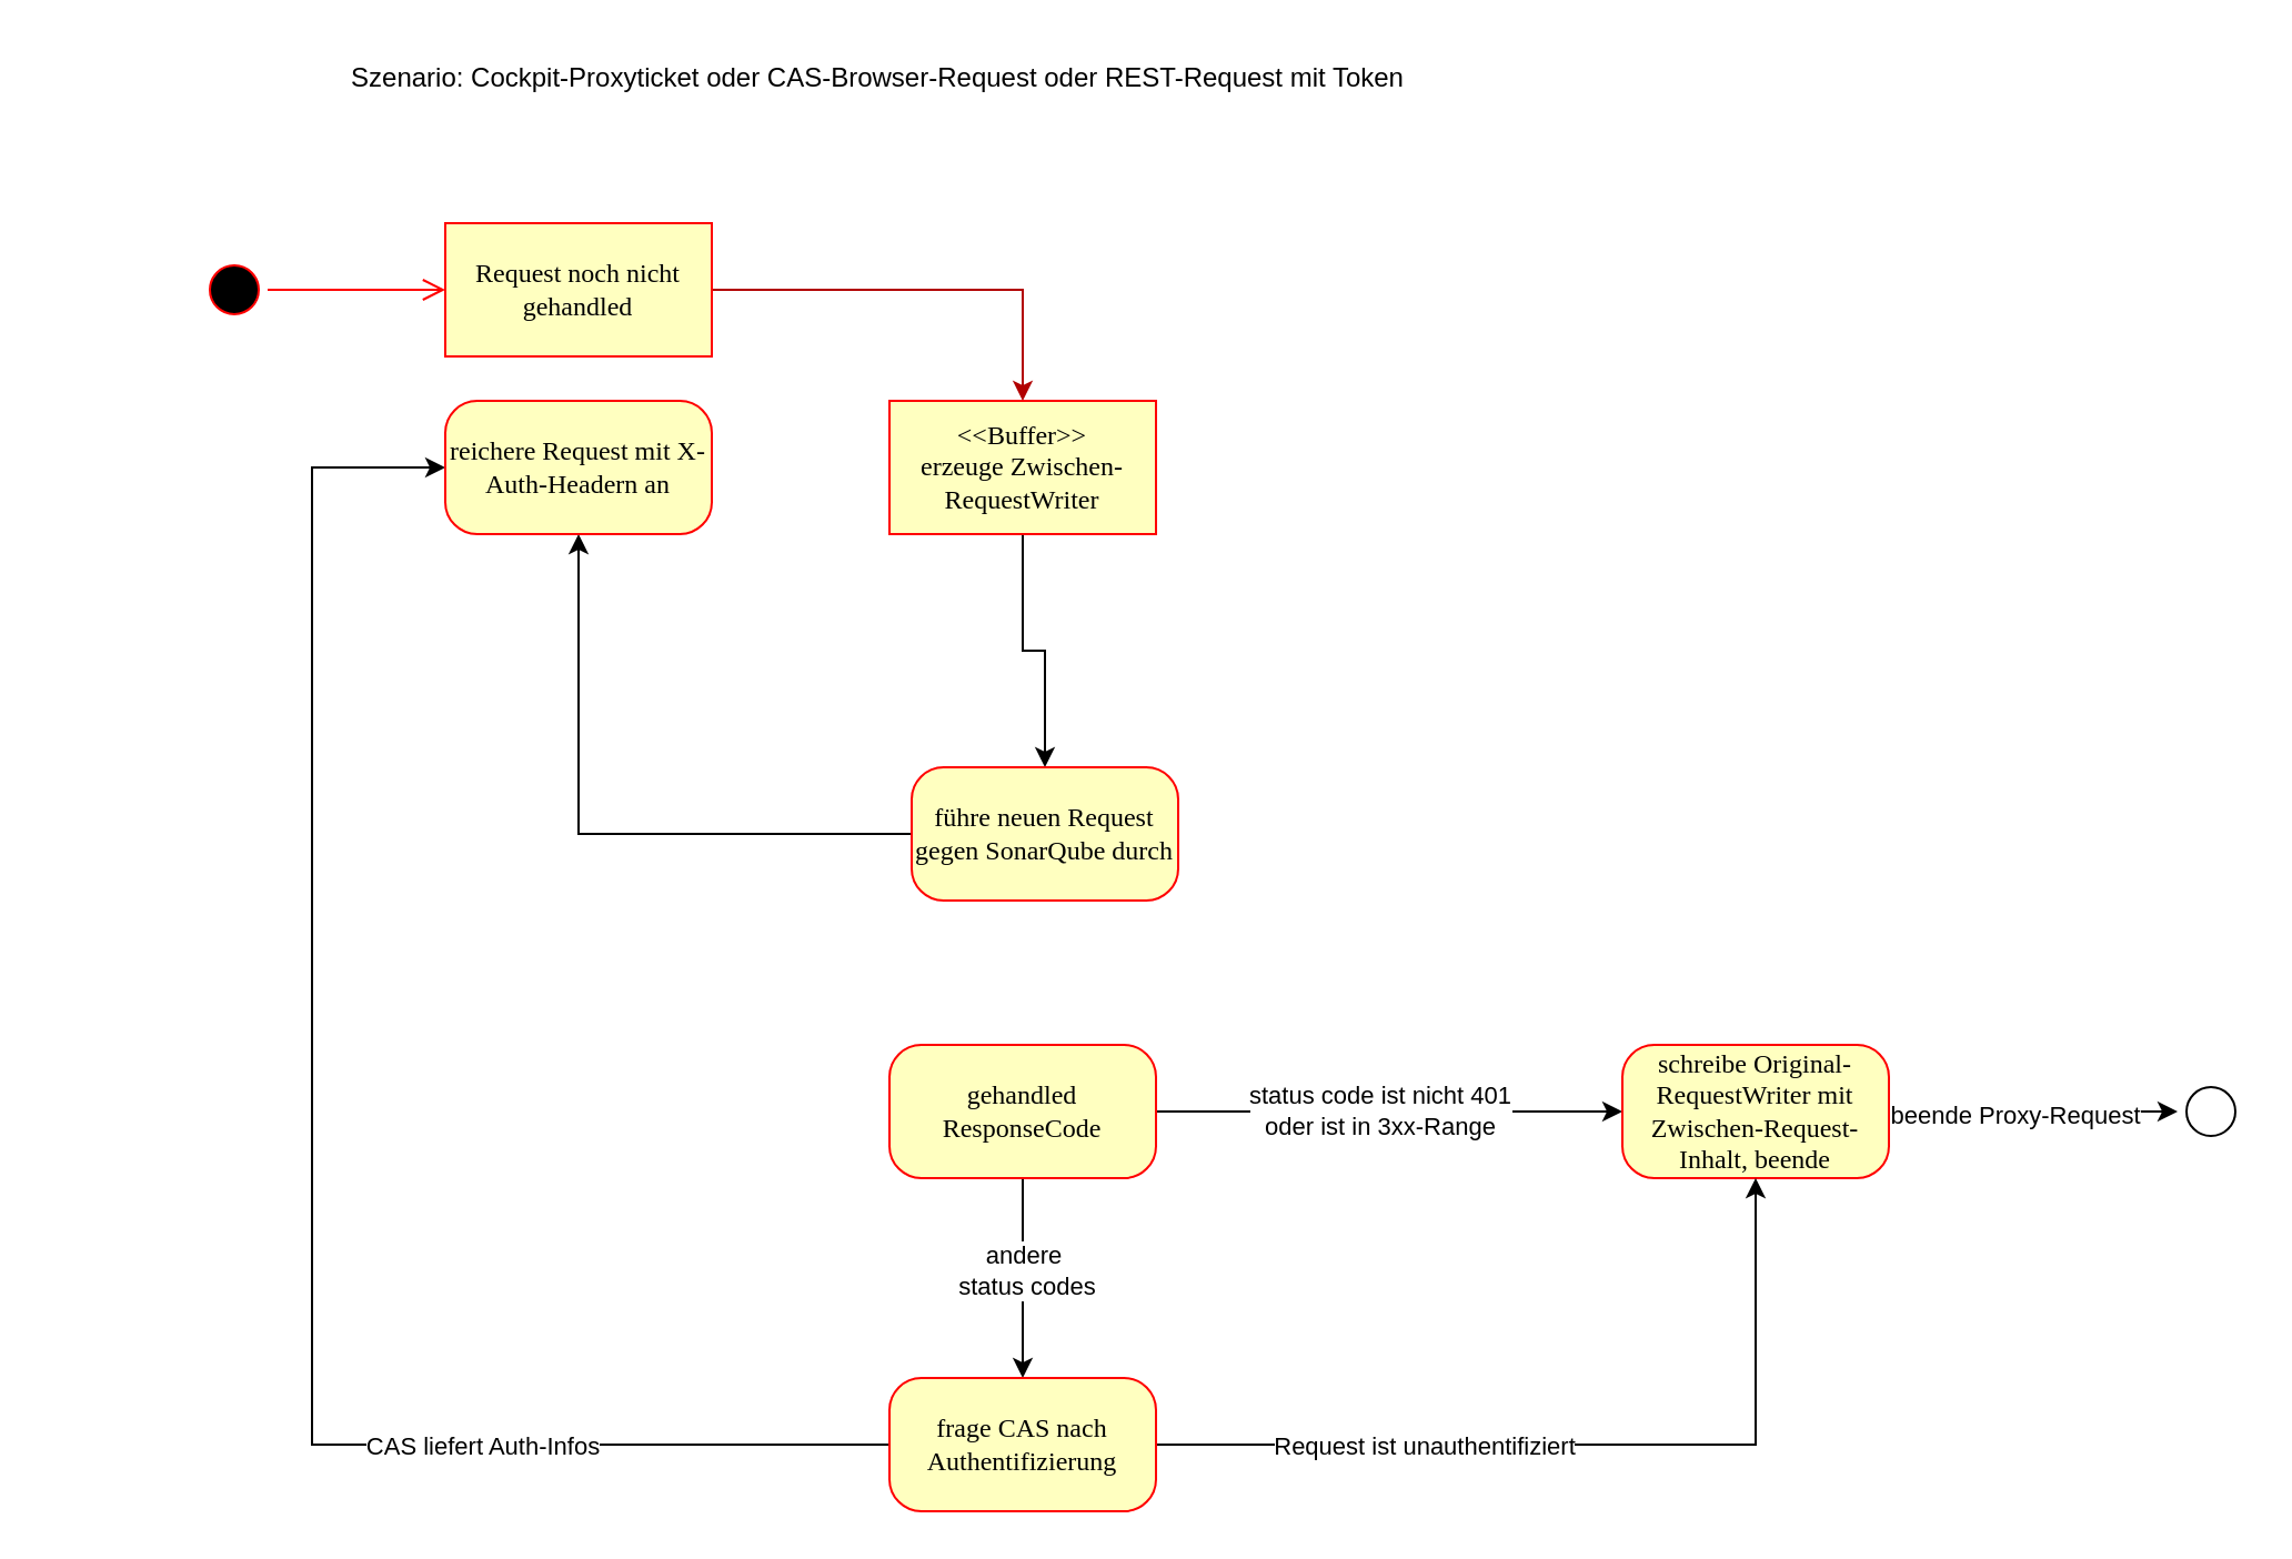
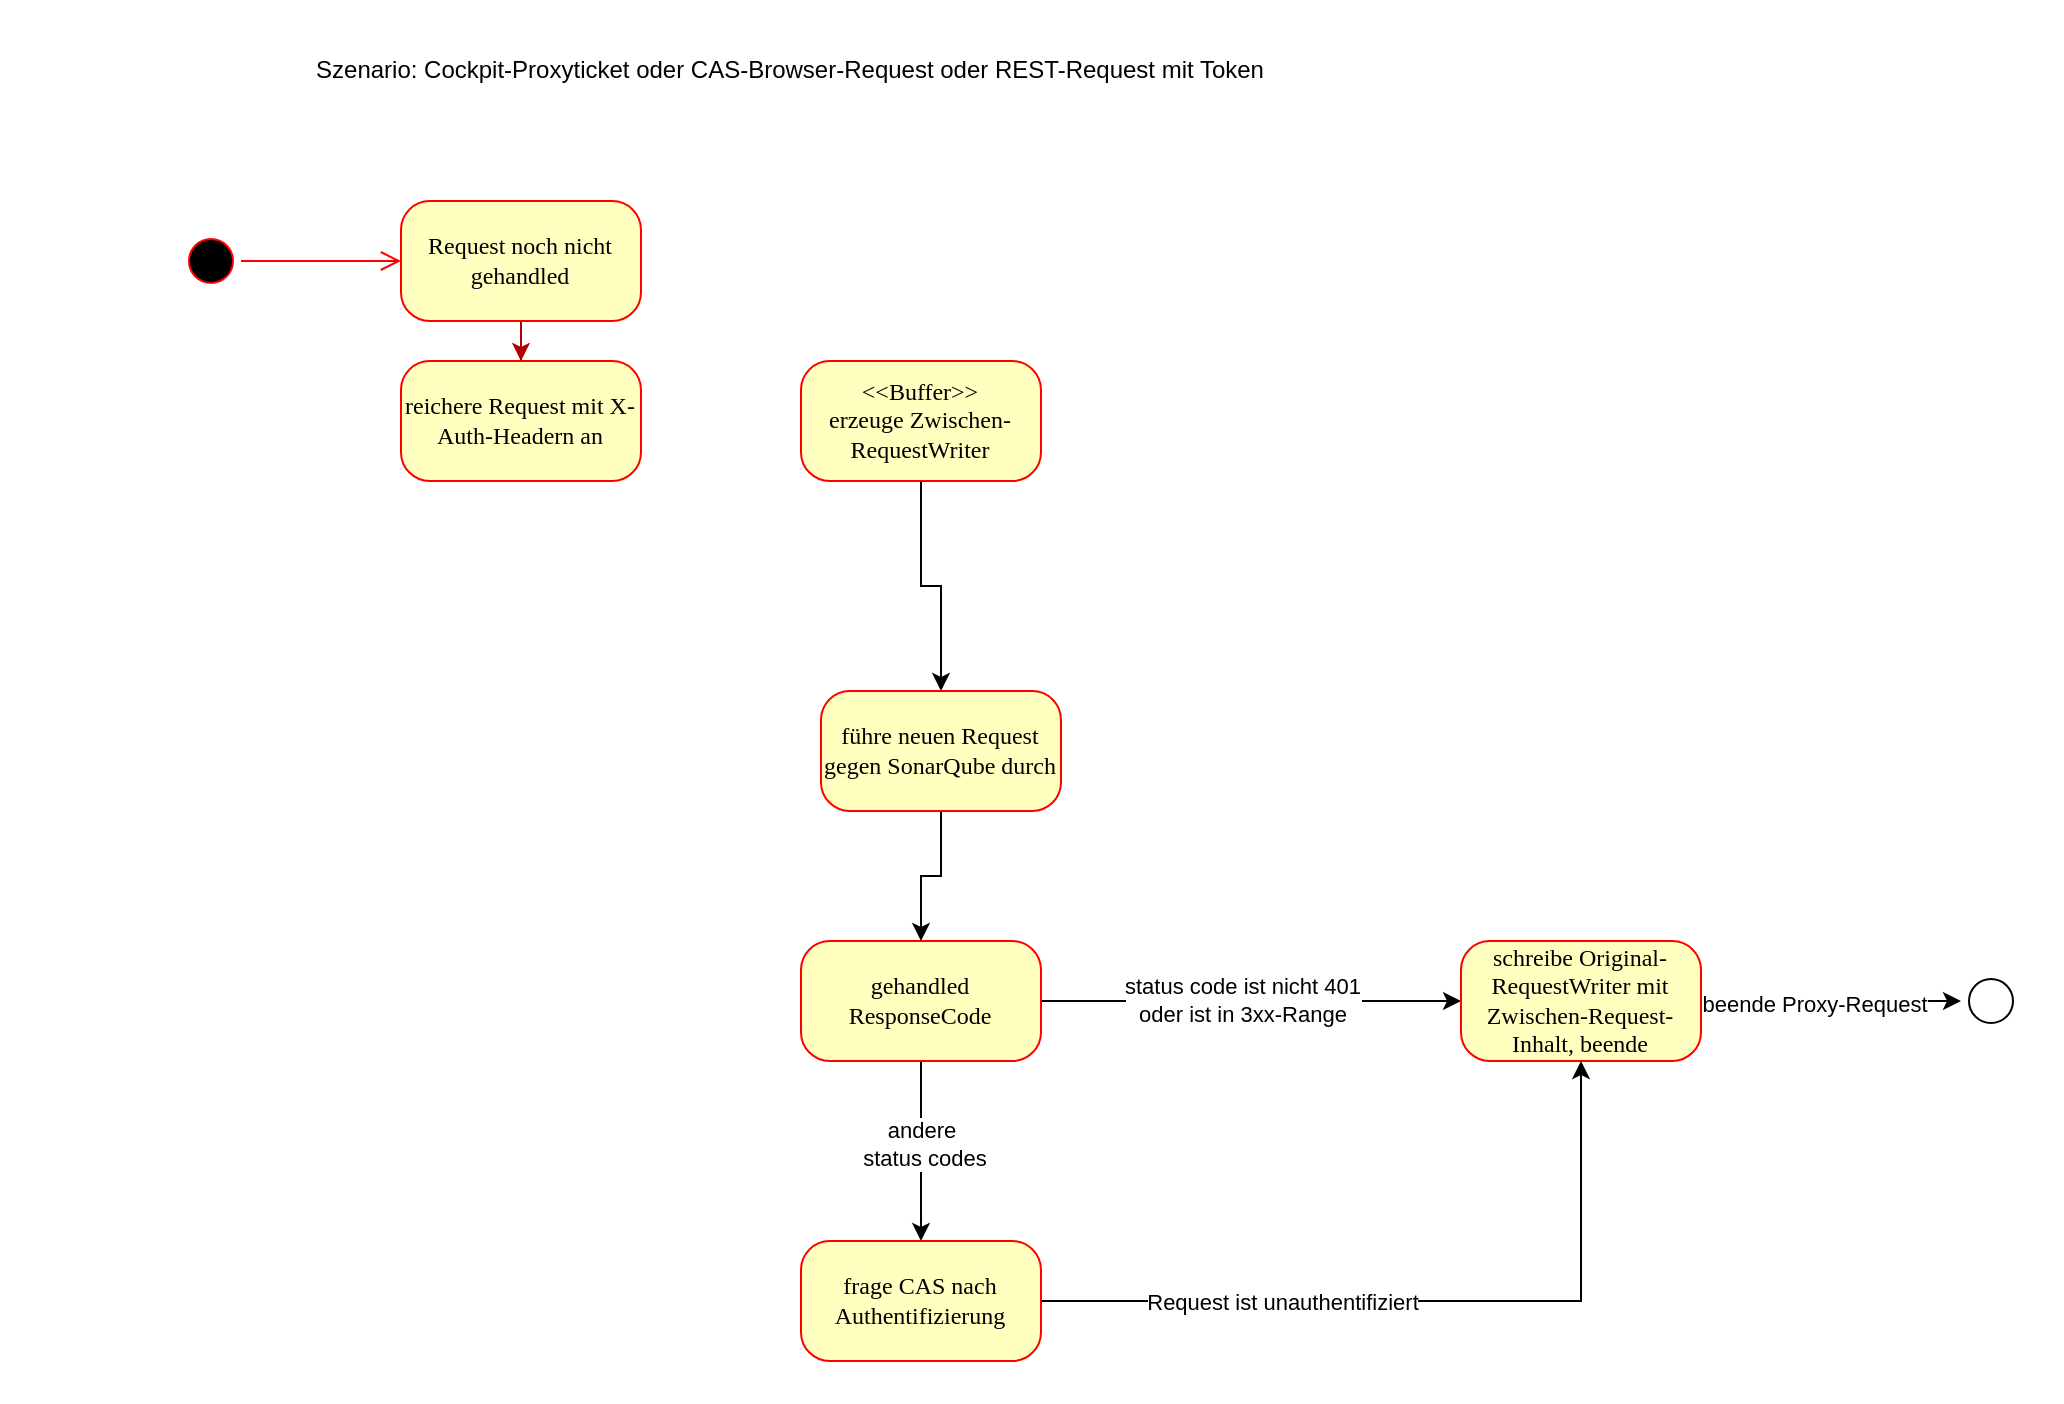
- <mxCell id="9" value="Request noch nicht gehandled" style="whiteSpace=wrap;html=1;arcSize=24;fillColor=#ffffc0;strokeColor=#ff0000;shadow=0;comic=0;labelBackgroundColor=none;fontFamily=Verdana;fontSize=12;fontColor=#000000;align=center;rounded=0;" parent="1" vertex="1"><mxGeometry x="200" y="100" width="120" height="60" as="geometry" /></mxCell>
+ <mxCell id="9" value="Request noch nicht gehandled" style="rounded=1;whiteSpace=wrap;html=1;arcSize=24;fillColor=#ffffc0;strokeColor=#ff0000;shadow=0;comic=0;labelBackgroundColor=none;fontFamily=Verdana;fontSize=12;fontColor=#000000;align=center;" parent="1" vertex="1"><mxGeometry x="200" y="100" width="120" height="60" as="geometry" /></mxCell>
- <mxCell id="8" style="edgeStyle=orthogonalEdgeStyle;rounded=0;orthogonalLoop=1;jettySize=auto;html=1;fillColor=#e51400;strokeColor=#B20000;" edge="1" parent="1" source="9" target="11"><mxGeometry relative="1" as="geometry" /></mxCell>
+ <mxCell id="8" style="edgeStyle=orthogonalEdgeStyle;rounded=0;orthogonalLoop=1;jettySize=auto;html=1;fillColor=#e51400;strokeColor=#B20000;" edge="1" parent="1" source="9" target="24"><mxGeometry relative="1" as="geometry" /></mxCell>
- <mxCell id="11" value="&lt;div&gt;&amp;lt;&amp;lt;Buffer&amp;gt;&amp;gt;&lt;/div&gt;&lt;div&gt;erzeuge Zwischen-RequestWriter&lt;/div&gt;" style="whiteSpace=wrap;html=1;arcSize=24;fillColor=#ffffc0;strokeColor=#ff0000;shadow=0;comic=0;labelBackgroundColor=none;fontFamily=Verdana;fontSize=12;fontColor=#000000;align=center;rounded=0;" parent="1" vertex="1"><mxGeometry x="400" y="180" width="120" height="60" as="geometry" /></mxCell>
+ <mxCell id="11" value="&lt;div&gt;&amp;lt;&amp;lt;Buffer&amp;gt;&amp;gt;&lt;/div&gt;&lt;div&gt;erzeuge Zwischen-RequestWriter&lt;/div&gt;" style="rounded=1;whiteSpace=wrap;html=1;arcSize=24;fillColor=#ffffc0;strokeColor=#ff0000;shadow=0;comic=0;labelBackgroundColor=none;fontFamily=Verdana;fontSize=12;fontColor=#000000;align=center;" parent="1" vertex="1"><mxGeometry x="400" y="180" width="120" height="60" as="geometry" /></mxCell>
- <mxCell id="15" style="edgeStyle=orthogonalEdgeStyle;rounded=0;orthogonalLoop=1;jettySize=auto;html=1;" edge="1" parent="1" source="16" target="24"><mxGeometry relative="1" as="geometry" /></mxCell>
+ <mxCell id="15" style="edgeStyle=orthogonalEdgeStyle;rounded=0;orthogonalLoop=1;jettySize=auto;html=1;" edge="1" parent="1" source="16" target="7"><mxGeometry relative="1" as="geometry" /></mxCell>
- <mxCell id="19" style="edgeStyle=orthogonalEdgeStyle;rounded=0;orthogonalLoop=1;jettySize=auto;html=1;entryX=0;entryY=0.5;entryDx=0;entryDy=0;" edge="1" parent="1" source="23" target="24"><mxGeometry relative="1" as="geometry"><Array as="points"><mxPoint x="140" y="650" /><mxPoint x="140" y="210" /></Array></mxGeometry></mxCell>
- <mxCell id="20" value="CAS liefert Auth-Infos" style="edgeLabel;html=1;align=center;verticalAlign=middle;resizable=0;points=[];" vertex="1" connectable="0" parent="19"><mxGeometry x="-0.515" relative="1" as="geometry"><mxPoint as="offset" /></mxGeometry></mxCell>
